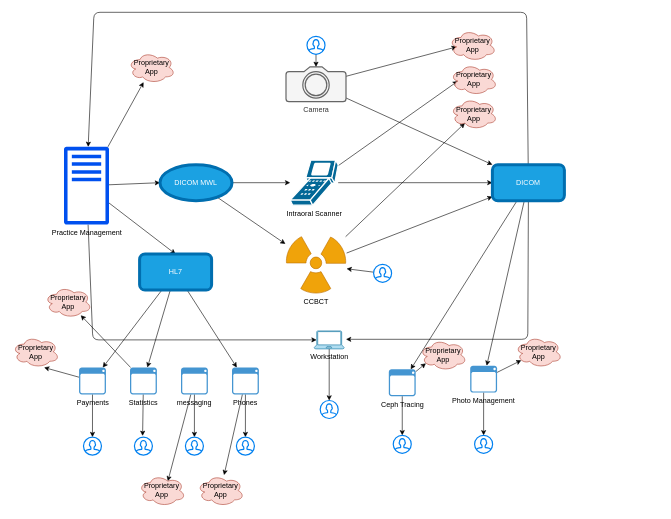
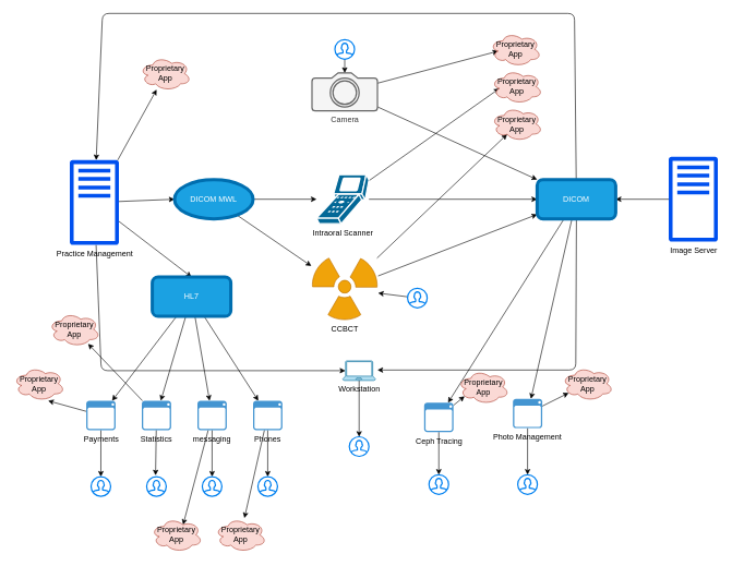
+ <mxCell id="6" style="edgeStyle=none;html=1;entryX=1;entryY=0.5;entryDx=0;entryDy=0;strokeColor=#000000;fontColor=#000000;" parent="1" source="7" target="66" edge="1"><mxGeometry relative="1" as="geometry" /></mxCell>
+ <mxCell id="7" value="Image Server" style="sketch=0;outlineConnect=0;fontColor=#000000;fillColor=#0050ef;strokeColor=#001DBC;dashed=0;verticalLabelPosition=bottom;verticalAlign=top;align=center;html=1;fontSize=12;fontStyle=0;aspect=fixed;pointerEvents=1;shape=mxgraph.aws4.traditional_server;" parent="1" vertex="1"><mxGeometry x="1021" y="239" width="75" height="130" as="geometry" /></mxCell>
+ <mxCell id="31" style="edgeStyle=none;html=1;strokeColor=#000000;fontColor=#000000;" parent="1" source="33" target="49" edge="1"><mxGeometry relative="1" as="geometry" /></mxCell>
